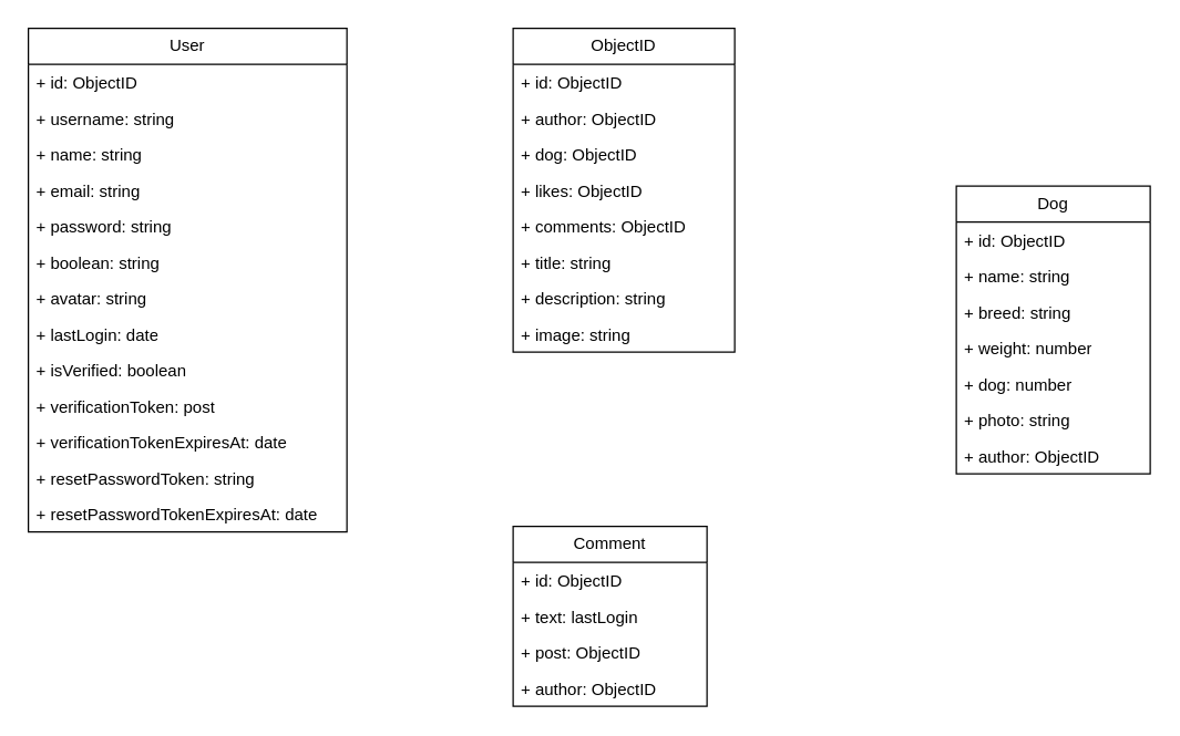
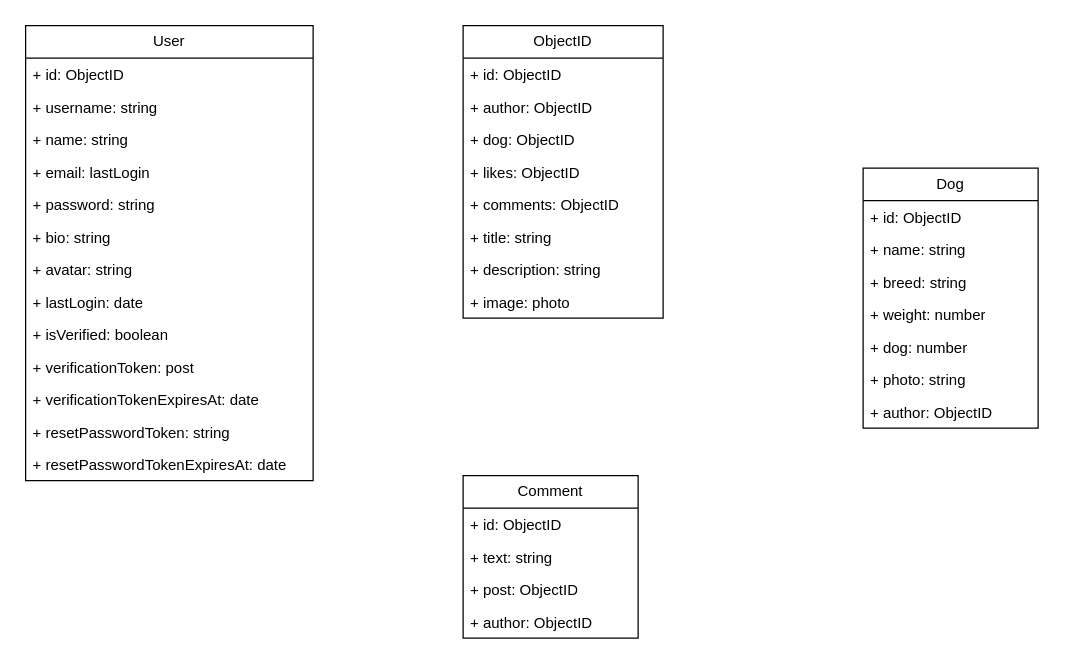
- <mxCell id="6" value="+ email: string" style="text;strokeColor=none;fillColor=none;align=left;verticalAlign=top;spacingLeft=4;spacingRight=4;overflow=hidden;rotatable=0;points=[[0,0.5],[1,0.5]];portConstraint=eastwest;whiteSpace=wrap;html=1;" vertex="1" parent="2"><mxGeometry y="104" width="230" height="26" as="geometry" /></mxCell>
+ <mxCell id="6" value="+ email: lastLogin" style="text;strokeColor=none;fillColor=none;align=left;verticalAlign=top;spacingLeft=4;spacingRight=4;overflow=hidden;rotatable=0;points=[[0,0.5],[1,0.5]];portConstraint=eastwest;whiteSpace=wrap;html=1;" vertex="1" parent="2"><mxGeometry y="104" width="230" height="26" as="geometry" /></mxCell>
- <mxCell id="8" value="+ boolean: string" style="text;strokeColor=none;fillColor=none;align=left;verticalAlign=top;spacingLeft=4;spacingRight=4;overflow=hidden;rotatable=0;points=[[0,0.5],[1,0.5]];portConstraint=eastwest;whiteSpace=wrap;html=1;" vertex="1" parent="2"><mxGeometry y="156" width="230" height="26" as="geometry" /></mxCell>
+ <mxCell id="8" value="+ bio: string" style="text;strokeColor=none;fillColor=none;align=left;verticalAlign=top;spacingLeft=4;spacingRight=4;overflow=hidden;rotatable=0;points=[[0,0.5],[1,0.5]];portConstraint=eastwest;whiteSpace=wrap;html=1;" vertex="1" parent="2"><mxGeometry y="156" width="230" height="26" as="geometry" /></mxCell>
- <mxCell id="24" value="+ image: string" style="text;strokeColor=none;fillColor=none;align=left;verticalAlign=top;spacingLeft=4;spacingRight=4;overflow=hidden;rotatable=0;points=[[0,0.5],[1,0.5]];portConstraint=eastwest;whiteSpace=wrap;html=1;" vertex="1" parent="16"><mxGeometry y="208" width="160" height="26" as="geometry" /></mxCell>
+ <mxCell id="24" value="+ image: photo" style="text;strokeColor=none;fillColor=none;align=left;verticalAlign=top;spacingLeft=4;spacingRight=4;overflow=hidden;rotatable=0;points=[[0,0.5],[1,0.5]];portConstraint=eastwest;whiteSpace=wrap;html=1;" vertex="1" parent="16"><mxGeometry y="208" width="160" height="26" as="geometry" /></mxCell>
- <mxCell id="27" value="+ text: lastLogin" style="text;strokeColor=none;fillColor=none;align=left;verticalAlign=top;spacingLeft=4;spacingRight=4;overflow=hidden;rotatable=0;points=[[0,0.5],[1,0.5]];portConstraint=eastwest;whiteSpace=wrap;html=1;" vertex="1" parent="25"><mxGeometry y="52" width="140" height="26" as="geometry" /></mxCell>
+ <mxCell id="27" value="+ text: string" style="text;strokeColor=none;fillColor=none;align=left;verticalAlign=top;spacingLeft=4;spacingRight=4;overflow=hidden;rotatable=0;points=[[0,0.5],[1,0.5]];portConstraint=eastwest;whiteSpace=wrap;html=1;" vertex="1" parent="25"><mxGeometry y="52" width="140" height="26" as="geometry" /></mxCell>
